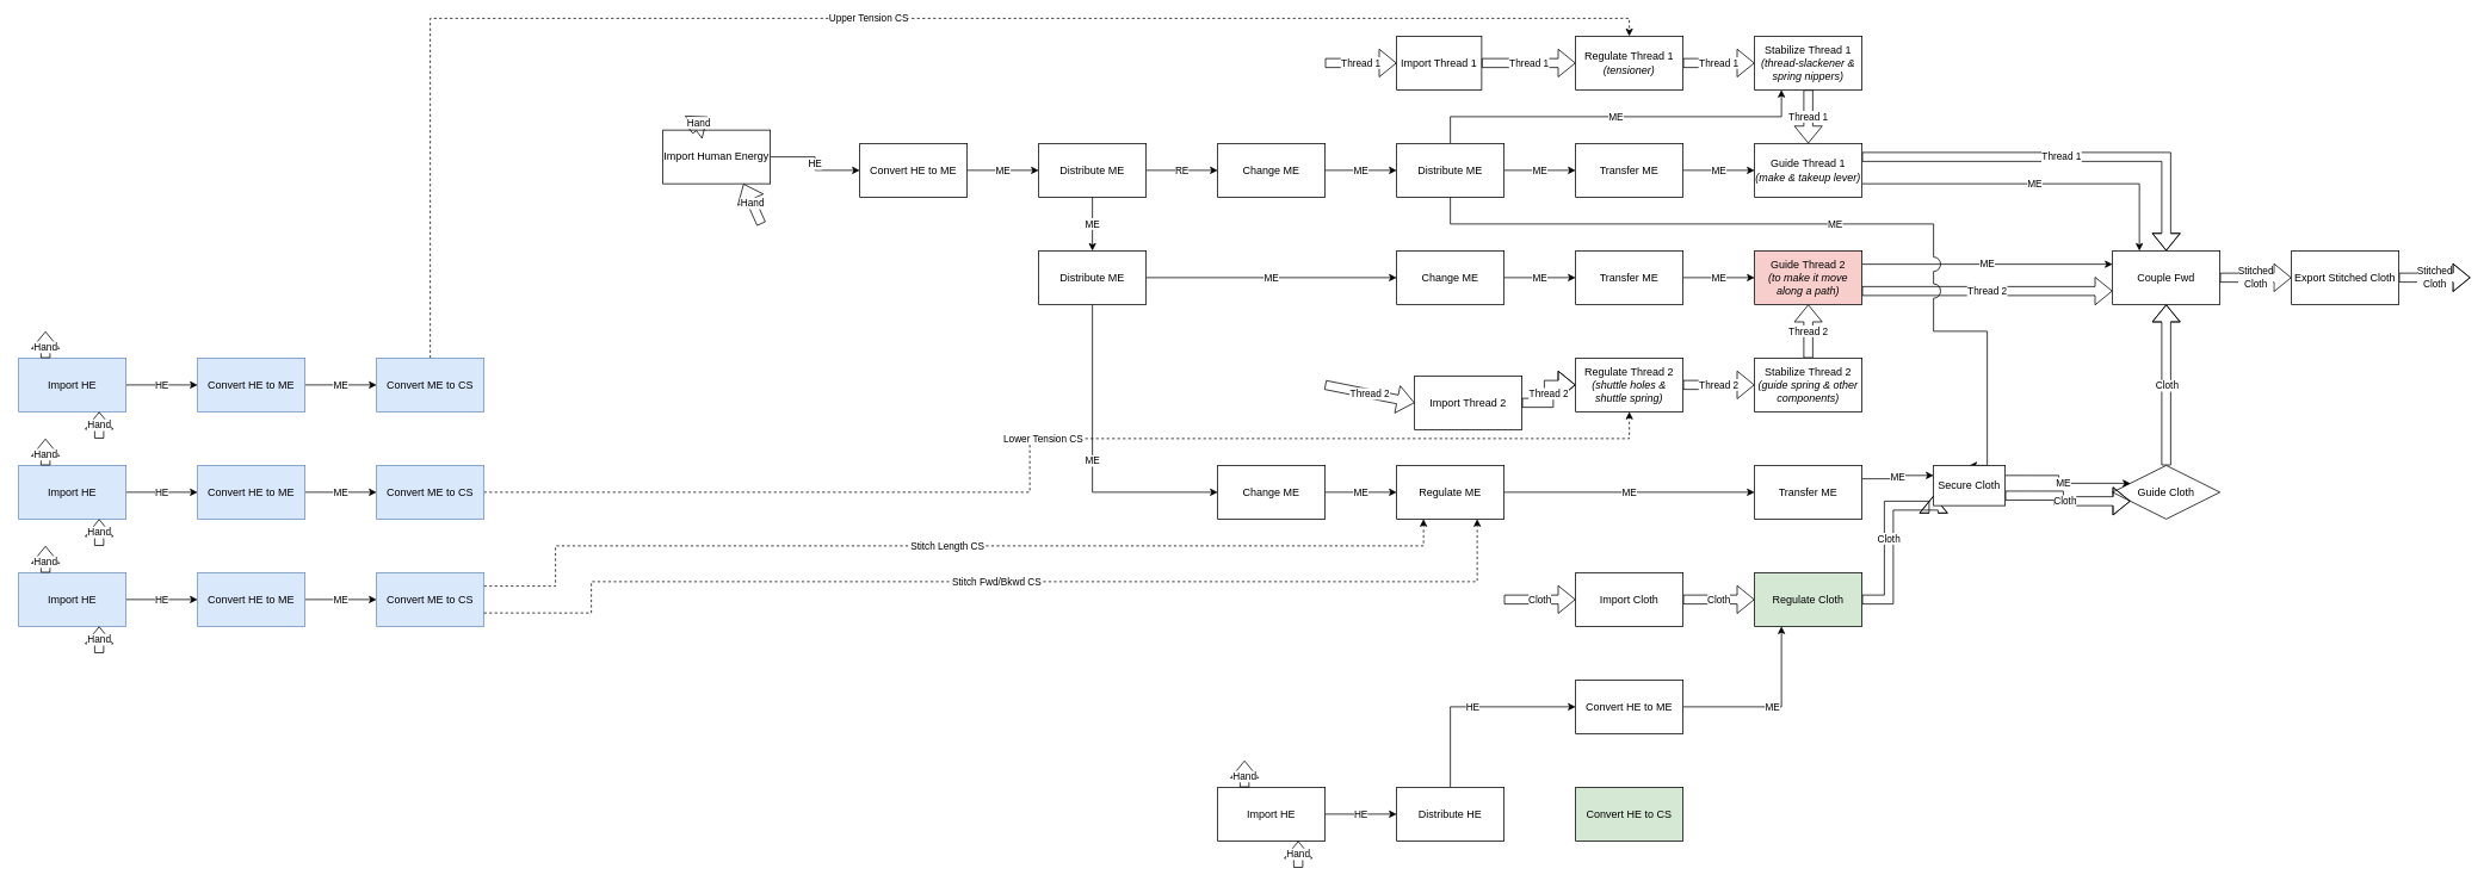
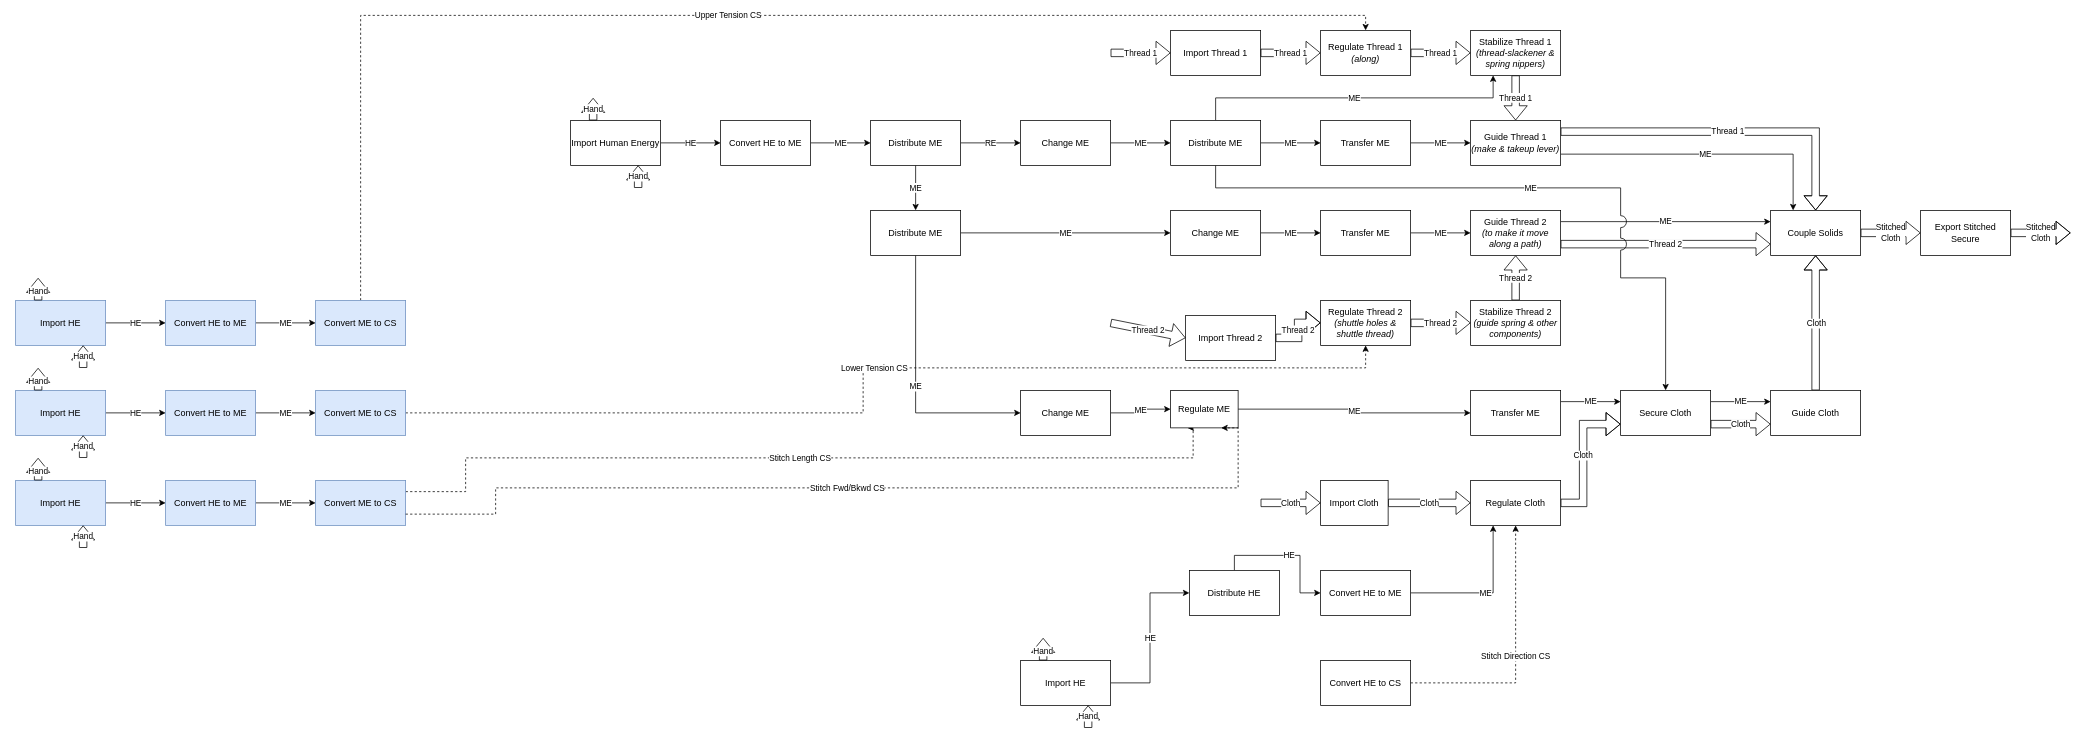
- <mxCell id="2" value="Import Thread 1" style="rounded=0;whiteSpace=wrap;html=1;" parent="1" vertex="1"><mxGeometry x="1560" y="40" width="95" height="60" as="geometry" /></mxCell>
+ <mxCell id="2" value="Import Thread 1" style="rounded=0;whiteSpace=wrap;html=1;" parent="1" vertex="1"><mxGeometry x="1560" y="40" width="120" height="60" as="geometry" /></mxCell>
- <mxCell id="54" value="Regulate Thread 1&lt;br&gt;&lt;i&gt;(tensioner)&lt;/i&gt;" style="rounded=0;whiteSpace=wrap;html=1;" parent="1" vertex="1"><mxGeometry x="1760" y="40" width="120" height="60" as="geometry" /></mxCell>
+ <mxCell id="54" value="Regulate Thread 1&lt;br&gt;&lt;i&gt;(along)&lt;/i&gt;" style="rounded=0;whiteSpace=wrap;html=1;" parent="1" vertex="1"><mxGeometry x="1760" y="40" width="120" height="60" as="geometry" /></mxCell>
- <mxCell id="4" value="Import Human Energy" style="rounded=0;whiteSpace=wrap;html=1;" parent="1" vertex="1"><mxGeometry x="740" y="145" width="120" height="60" as="geometry" /></mxCell>
+ <mxCell id="4" value="Import Human Energy" style="rounded=0;whiteSpace=wrap;html=1;" parent="1" vertex="1"><mxGeometry x="760" y="160" width="120" height="60" as="geometry" /></mxCell>
- <mxCell id="49" value="Guide Thread 2&lt;br&gt;&lt;i&gt;(to make it move along a path)&lt;/i&gt;" style="rounded=0;whiteSpace=wrap;html=1;fillColor=#f8cecc;" parent="1" vertex="1"><mxGeometry x="1960" y="280" width="120" height="60" as="geometry" /></mxCell>
+ <mxCell id="49" value="Guide Thread 2&lt;br&gt;&lt;i&gt;(to make it move along a path)&lt;/i&gt;" style="rounded=0;whiteSpace=wrap;html=1;" parent="1" vertex="1"><mxGeometry x="1960" y="280" width="120" height="60" as="geometry" /></mxCell>
- <mxCell id="40" value="Couple Fwd" style="rounded=0;whiteSpace=wrap;html=1;" parent="1" vertex="1"><mxGeometry x="2360" y="280" width="120" height="60" as="geometry" /></mxCell>
+ <mxCell id="40" value="Couple Solids" style="rounded=0;whiteSpace=wrap;html=1;" parent="1" vertex="1"><mxGeometry x="2360" y="280" width="120" height="60" as="geometry" /></mxCell>
- <mxCell id="44" value="Export Stitched Cloth" style="rounded=0;whiteSpace=wrap;html=1;" parent="1" vertex="1"><mxGeometry x="2560" y="280" width="120" height="60" as="geometry" /></mxCell>
+ <mxCell id="44" value="Export Stitched Secure" style="rounded=0;whiteSpace=wrap;html=1;" parent="1" vertex="1"><mxGeometry x="2560" y="280" width="120" height="60" as="geometry" /></mxCell>
- <mxCell id="57" value="Regulate Thread 2&lt;br&gt;&lt;i&gt;(shuttle holes &amp;amp; shuttle spring)&lt;/i&gt;" style="rounded=0;whiteSpace=wrap;html=1;" parent="1" vertex="1"><mxGeometry x="1760" y="400" width="120" height="60" as="geometry" /></mxCell>
+ <mxCell id="57" value="Regulate Thread 2&lt;br&gt;&lt;i&gt;(shuttle holes &amp;amp; shuttle thread)&lt;/i&gt;" style="rounded=0;whiteSpace=wrap;html=1;" parent="1" vertex="1"><mxGeometry x="1760" y="400" width="120" height="60" as="geometry" /></mxCell>
- <mxCell id="68" value="Secure Cloth" style="rounded=0;whiteSpace=wrap;html=1;" parent="1" vertex="1"><mxGeometry x="2160" y="520" width="80" height="45" as="geometry" /></mxCell>
+ <mxCell id="68" value="Secure Cloth" style="rounded=0;whiteSpace=wrap;html=1;" parent="1" vertex="1"><mxGeometry x="2160" y="520" width="120" height="60" as="geometry" /></mxCell>
- <mxCell id="99" value="Regulate ME" style="rounded=0;whiteSpace=wrap;html=1;" parent="1" vertex="1"><mxGeometry x="1560" y="520" width="120" height="60" as="geometry" /></mxCell>
+ <mxCell id="99" value="Regulate ME" style="rounded=0;whiteSpace=wrap;html=1;" parent="1" vertex="1"><mxGeometry x="1560" y="520" width="90" height="50" as="geometry" /></mxCell>
- <mxCell id="38" value="Guide Cloth" style="rhombus;whiteSpace=wrap;html=1;" parent="1" vertex="1"><mxGeometry x="2360" y="520" width="120" height="60" as="geometry" /></mxCell>
+ <mxCell id="38" value="Guide Cloth" style="rounded=0;whiteSpace=wrap;html=1;" parent="1" vertex="1"><mxGeometry x="2360" y="520" width="120" height="60" as="geometry" /></mxCell>
- <mxCell id="37" value="Import Cloth" style="rounded=0;whiteSpace=wrap;html=1;" parent="1" vertex="1"><mxGeometry x="1760" y="640" width="120" height="60" as="geometry" /></mxCell>
+ <mxCell id="37" value="Import Cloth" style="rounded=0;whiteSpace=wrap;html=1;" parent="1" vertex="1"><mxGeometry x="1760" y="640" width="90" height="60" as="geometry" /></mxCell>
- <mxCell id="65" value="Regulate Cloth" style="rounded=0;whiteSpace=wrap;html=1;fillColor=#d5e8d4;" parent="1" vertex="1"><mxGeometry x="1960" y="640" width="120" height="60" as="geometry" /></mxCell>
+ <mxCell id="65" value="Regulate Cloth" style="rounded=0;whiteSpace=wrap;html=1;" parent="1" vertex="1"><mxGeometry x="1960" y="640" width="120" height="60" as="geometry" /></mxCell>
+ <mxCell id="64" value="Stitch Direction CS" style="edgeStyle=orthogonalEdgeStyle;rounded=0;jumpStyle=arc;jumpSize=16;orthogonalLoop=1;jettySize=auto;html=1;dashed=1;entryX=0.5;entryY=1;entryDx=0;entryDy=0;exitX=1;exitY=0.5;exitDx=0;exitDy=0;" parent="1" source="69" target="65" edge="1"><mxGeometry relative="1" as="geometry"><mxPoint x="1450" y="699.833" as="targetPoint" /><mxPoint x="1950" y="830" as="sourcePoint" /><Array as="points"><mxPoint x="2020" y="910" /></Array></mxGeometry></mxCell>
- <mxCell id="71" value="Distribute HE" style="rounded=0;whiteSpace=wrap;html=1;" parent="1" vertex="1"><mxGeometry x="1560" y="880" width="120" height="60" as="geometry" /></mxCell>
+ <mxCell id="71" value="Distribute HE" style="rounded=0;whiteSpace=wrap;html=1;" parent="1" vertex="1"><mxGeometry x="1585" y="760" width="120" height="60" as="geometry" /></mxCell>
- <mxCell id="69" value="Convert HE to CS" style="rounded=0;whiteSpace=wrap;html=1;fillColor=#d5e8d4;" parent="1" vertex="1"><mxGeometry x="1760" y="880" width="120" height="60" as="geometry" /></mxCell>
+ <mxCell id="69" value="Convert HE to CS" style="rounded=0;whiteSpace=wrap;html=1;" parent="1" vertex="1"><mxGeometry x="1760" y="880" width="120" height="60" as="geometry" /></mxCell>
